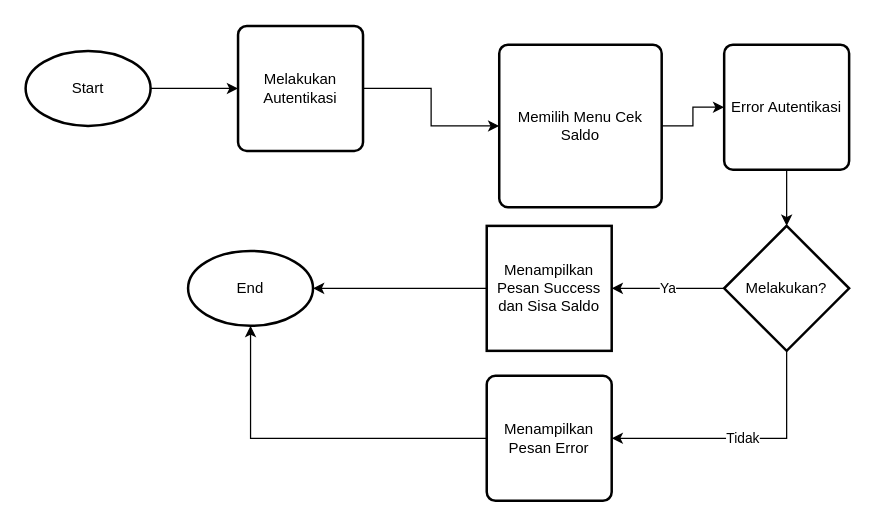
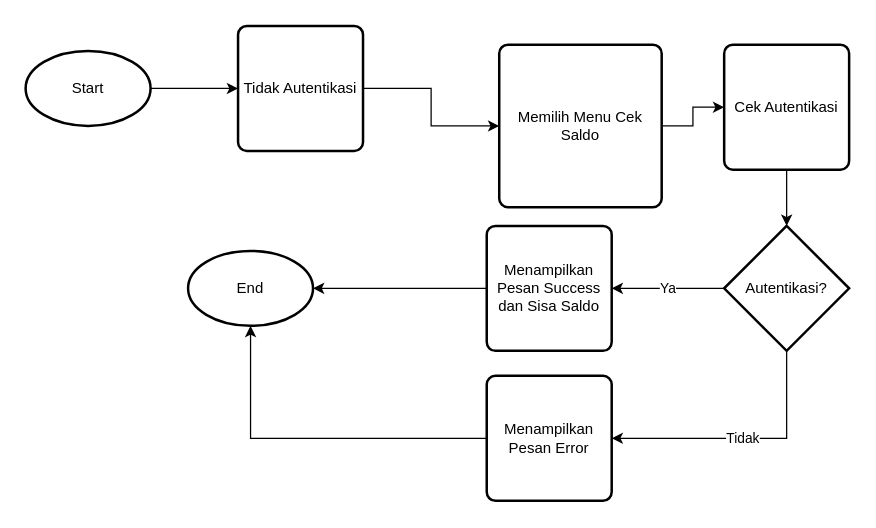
- <mxCell id="6" value="Melakukan Autentikasi" style="rounded=1;whiteSpace=wrap;html=1;absoluteArcSize=1;arcSize=14;strokeWidth=2;" parent="1" vertex="1"><mxGeometry x="190" y="20" width="100" height="100" as="geometry" /></mxCell>
+ <mxCell id="6" value="Tidak Autentikasi" style="rounded=1;whiteSpace=wrap;html=1;absoluteArcSize=1;arcSize=14;strokeWidth=2;" parent="1" vertex="1"><mxGeometry x="190" y="20" width="100" height="100" as="geometry" /></mxCell>
- <mxCell id="11" value="Error Autentikasi" style="rounded=1;whiteSpace=wrap;html=1;absoluteArcSize=1;arcSize=14;strokeWidth=2;" parent="1" vertex="1"><mxGeometry x="579" y="35" width="100" height="100" as="geometry" /></mxCell>
+ <mxCell id="11" value="Cek Autentikasi" style="rounded=1;whiteSpace=wrap;html=1;absoluteArcSize=1;arcSize=14;strokeWidth=2;" parent="1" vertex="1"><mxGeometry x="579" y="35" width="100" height="100" as="geometry" /></mxCell>
- <mxCell id="16" value="Menampilkan Pesan Success dan Sisa Saldo" style="whiteSpace=wrap;html=1;absoluteArcSize=1;arcSize=14;strokeWidth=2;rounded=0;" parent="1" vertex="1"><mxGeometry x="389" y="180" width="100" height="100" as="geometry" /></mxCell>
+ <mxCell id="16" value="Menampilkan Pesan Success dan Sisa Saldo" style="rounded=1;whiteSpace=wrap;html=1;absoluteArcSize=1;arcSize=14;strokeWidth=2;" parent="1" vertex="1"><mxGeometry x="389" y="180" width="100" height="100" as="geometry" /></mxCell>
- <mxCell id="14" value="Melakukan?" style="strokeWidth=2;html=1;shape=mxgraph.flowchart.decision;whiteSpace=wrap;" parent="1" vertex="1"><mxGeometry x="579" y="180" width="100" height="100" as="geometry" /></mxCell>
+ <mxCell id="14" value="Autentikasi?" style="strokeWidth=2;html=1;shape=mxgraph.flowchart.decision;whiteSpace=wrap;" parent="1" vertex="1"><mxGeometry x="579" y="180" width="100" height="100" as="geometry" /></mxCell>
